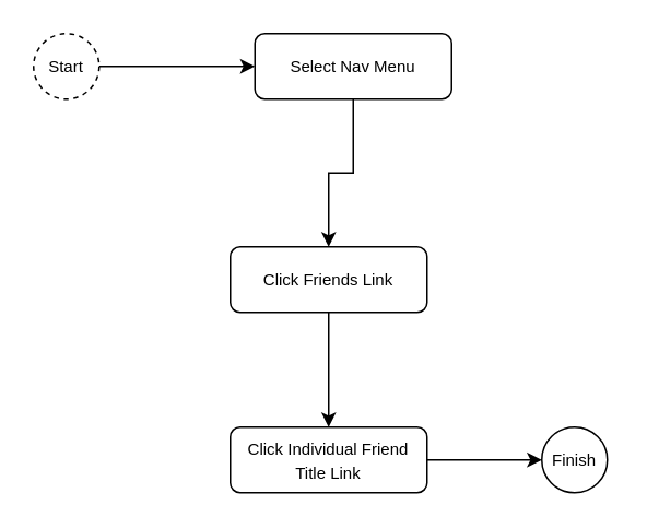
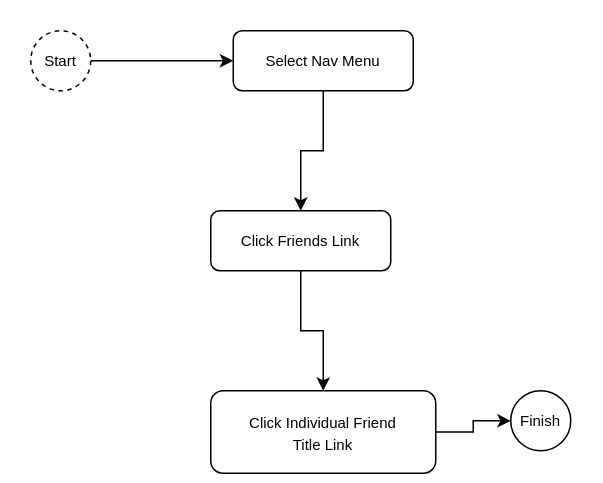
- <mxCell id="7" value="&lt;font style=&quot;font-size: 10px;&quot;&gt;Click Friends Link&lt;/font&gt;" style="rounded=1;whiteSpace=wrap;html=1;" vertex="1" parent="1"><mxGeometry x="140" y="150" width="120" height="40" as="geometry" /></mxCell>
+ <mxCell id="7" value="&lt;font style=&quot;font-size: 10px;&quot;&gt;Click Friends Link&lt;/font&gt;" style="rounded=1;whiteSpace=wrap;html=1;" vertex="1" parent="1"><mxGeometry x="140" y="140" width="120" height="40" as="geometry" /></mxCell>
- <mxCell id="9" value="&lt;font style=&quot;font-size: 10px;&quot;&gt;Click Individual Friend&lt;br&gt;Title Link&lt;/font&gt;" style="rounded=1;whiteSpace=wrap;html=1;" vertex="1" parent="1"><mxGeometry x="140" y="260" width="120" height="40" as="geometry" /></mxCell>
+ <mxCell id="9" value="&lt;font style=&quot;font-size: 10px;&quot;&gt;Click Individual Friend&lt;br&gt;Title Link&lt;/font&gt;" style="rounded=1;whiteSpace=wrap;html=1;" vertex="1" parent="1"><mxGeometry x="140" y="260" width="150" height="55" as="geometry" /></mxCell>
- <mxCell id="10" value="&lt;font style=&quot;font-size: 10px;&quot;&gt;Finish&lt;/font&gt;" style="ellipse;whiteSpace=wrap;html=1;aspect=fixed;fontSize=7;" vertex="1" parent="1"><mxGeometry x="330" y="260" width="40" height="40" as="geometry" /></mxCell>
+ <mxCell id="10" value="&lt;font style=&quot;font-size: 10px;&quot;&gt;Finish&lt;/font&gt;" style="ellipse;whiteSpace=wrap;html=1;aspect=fixed;fontSize=7;" vertex="1" parent="1"><mxGeometry x="340" y="260" width="40" height="40" as="geometry" /></mxCell>
